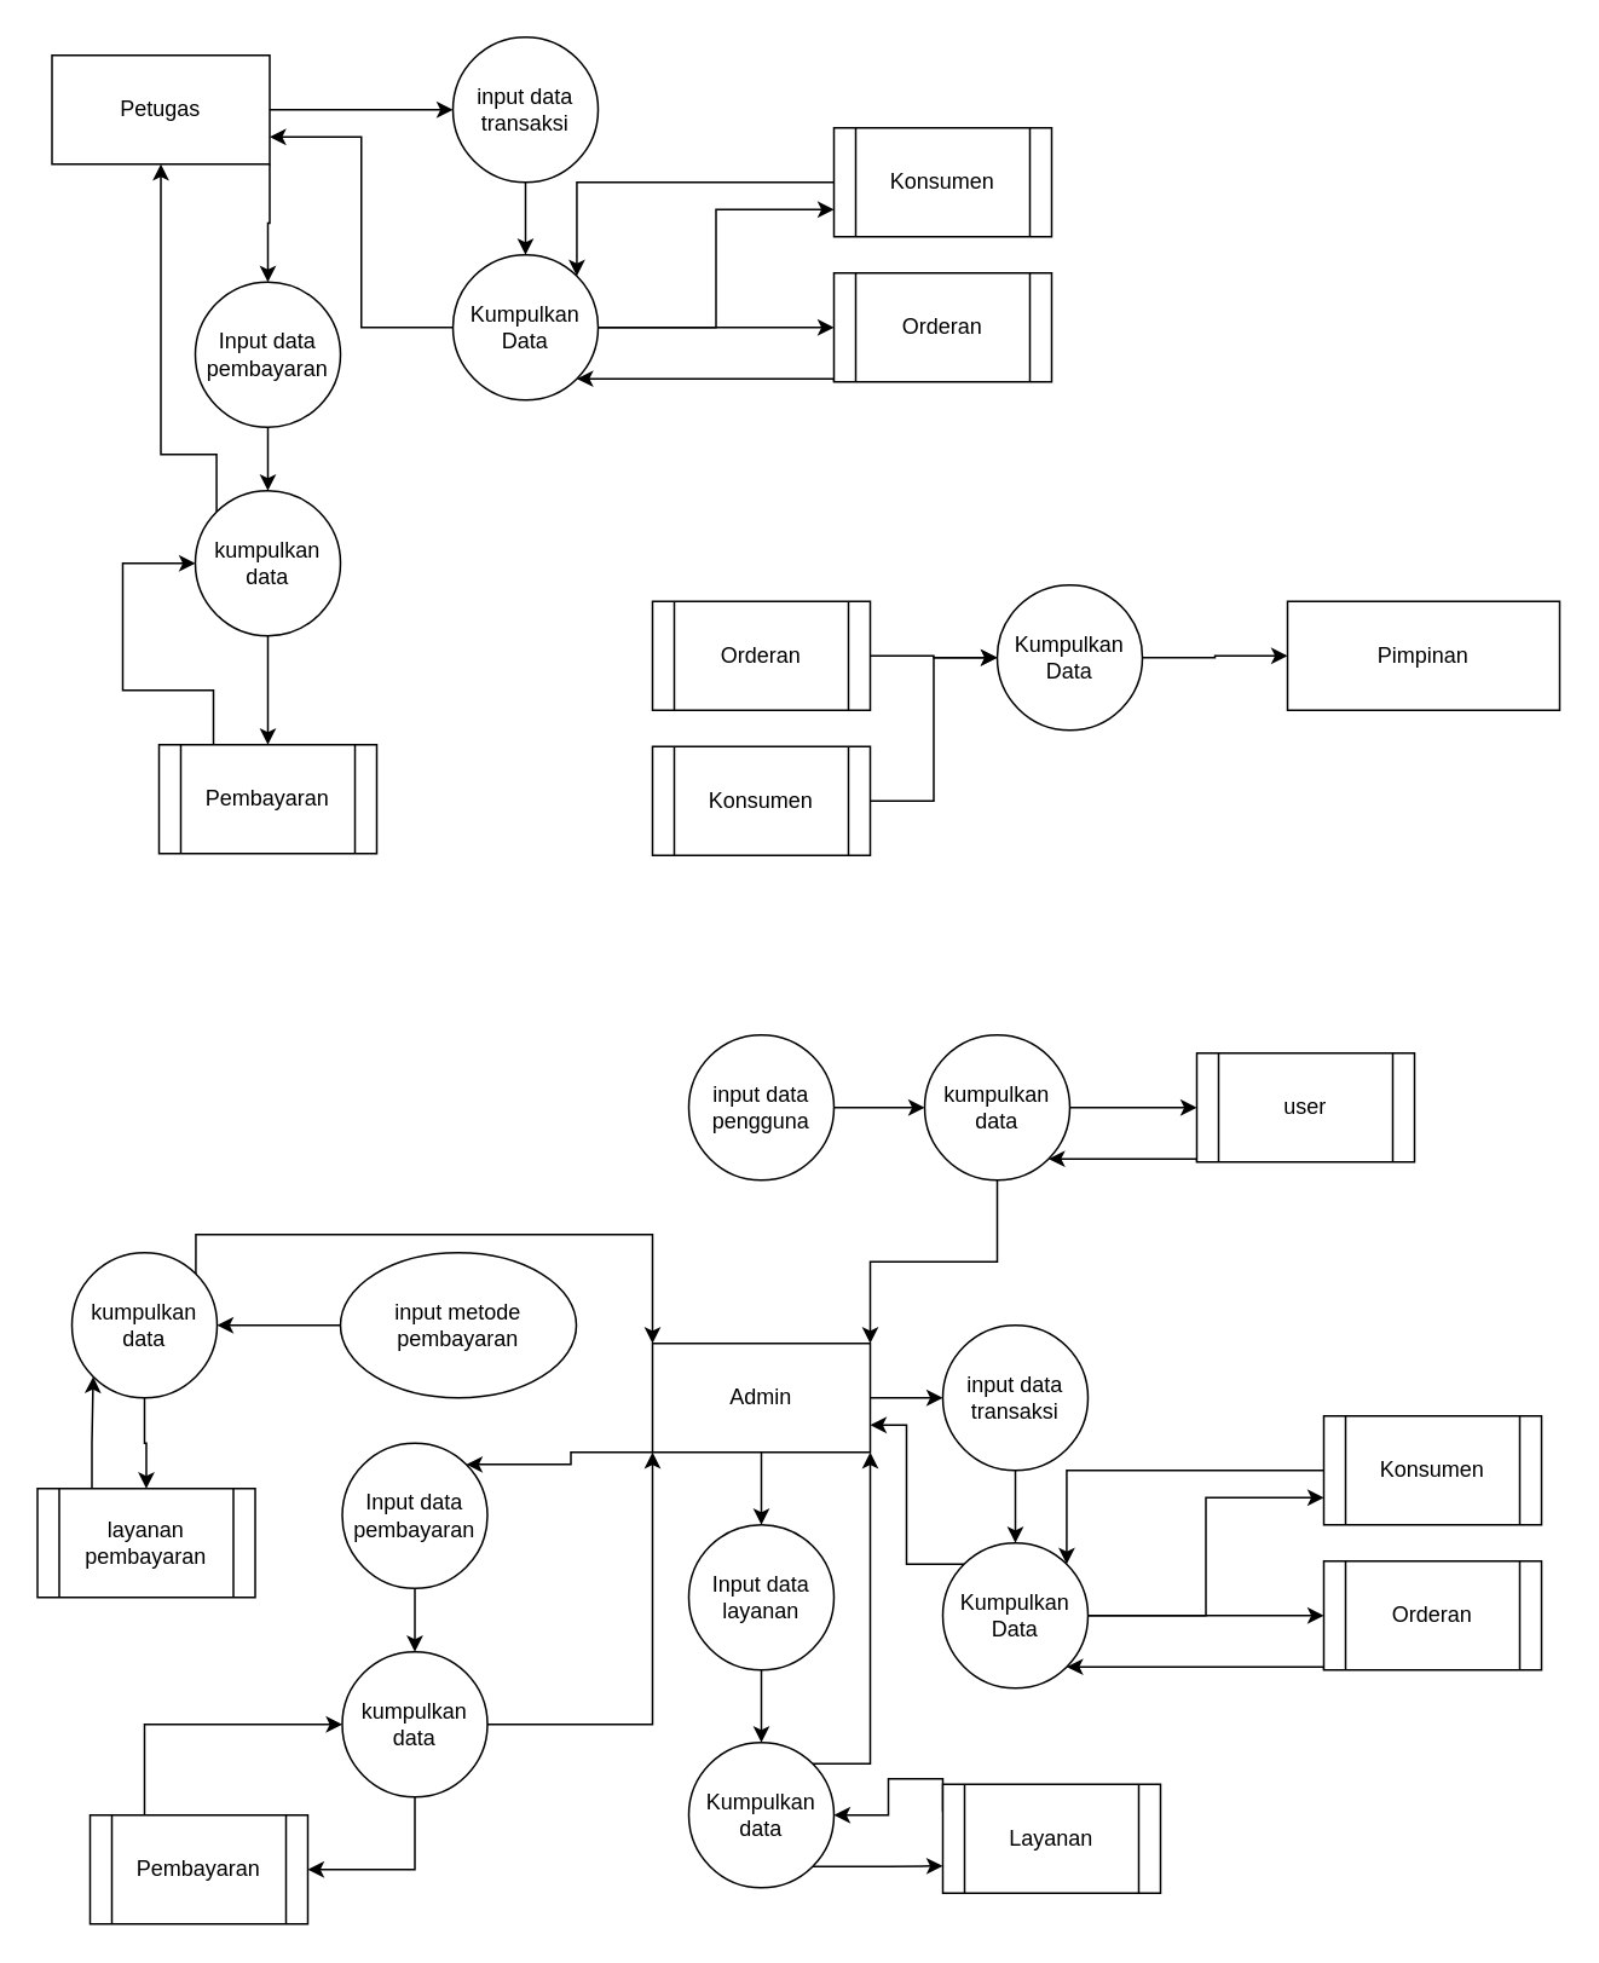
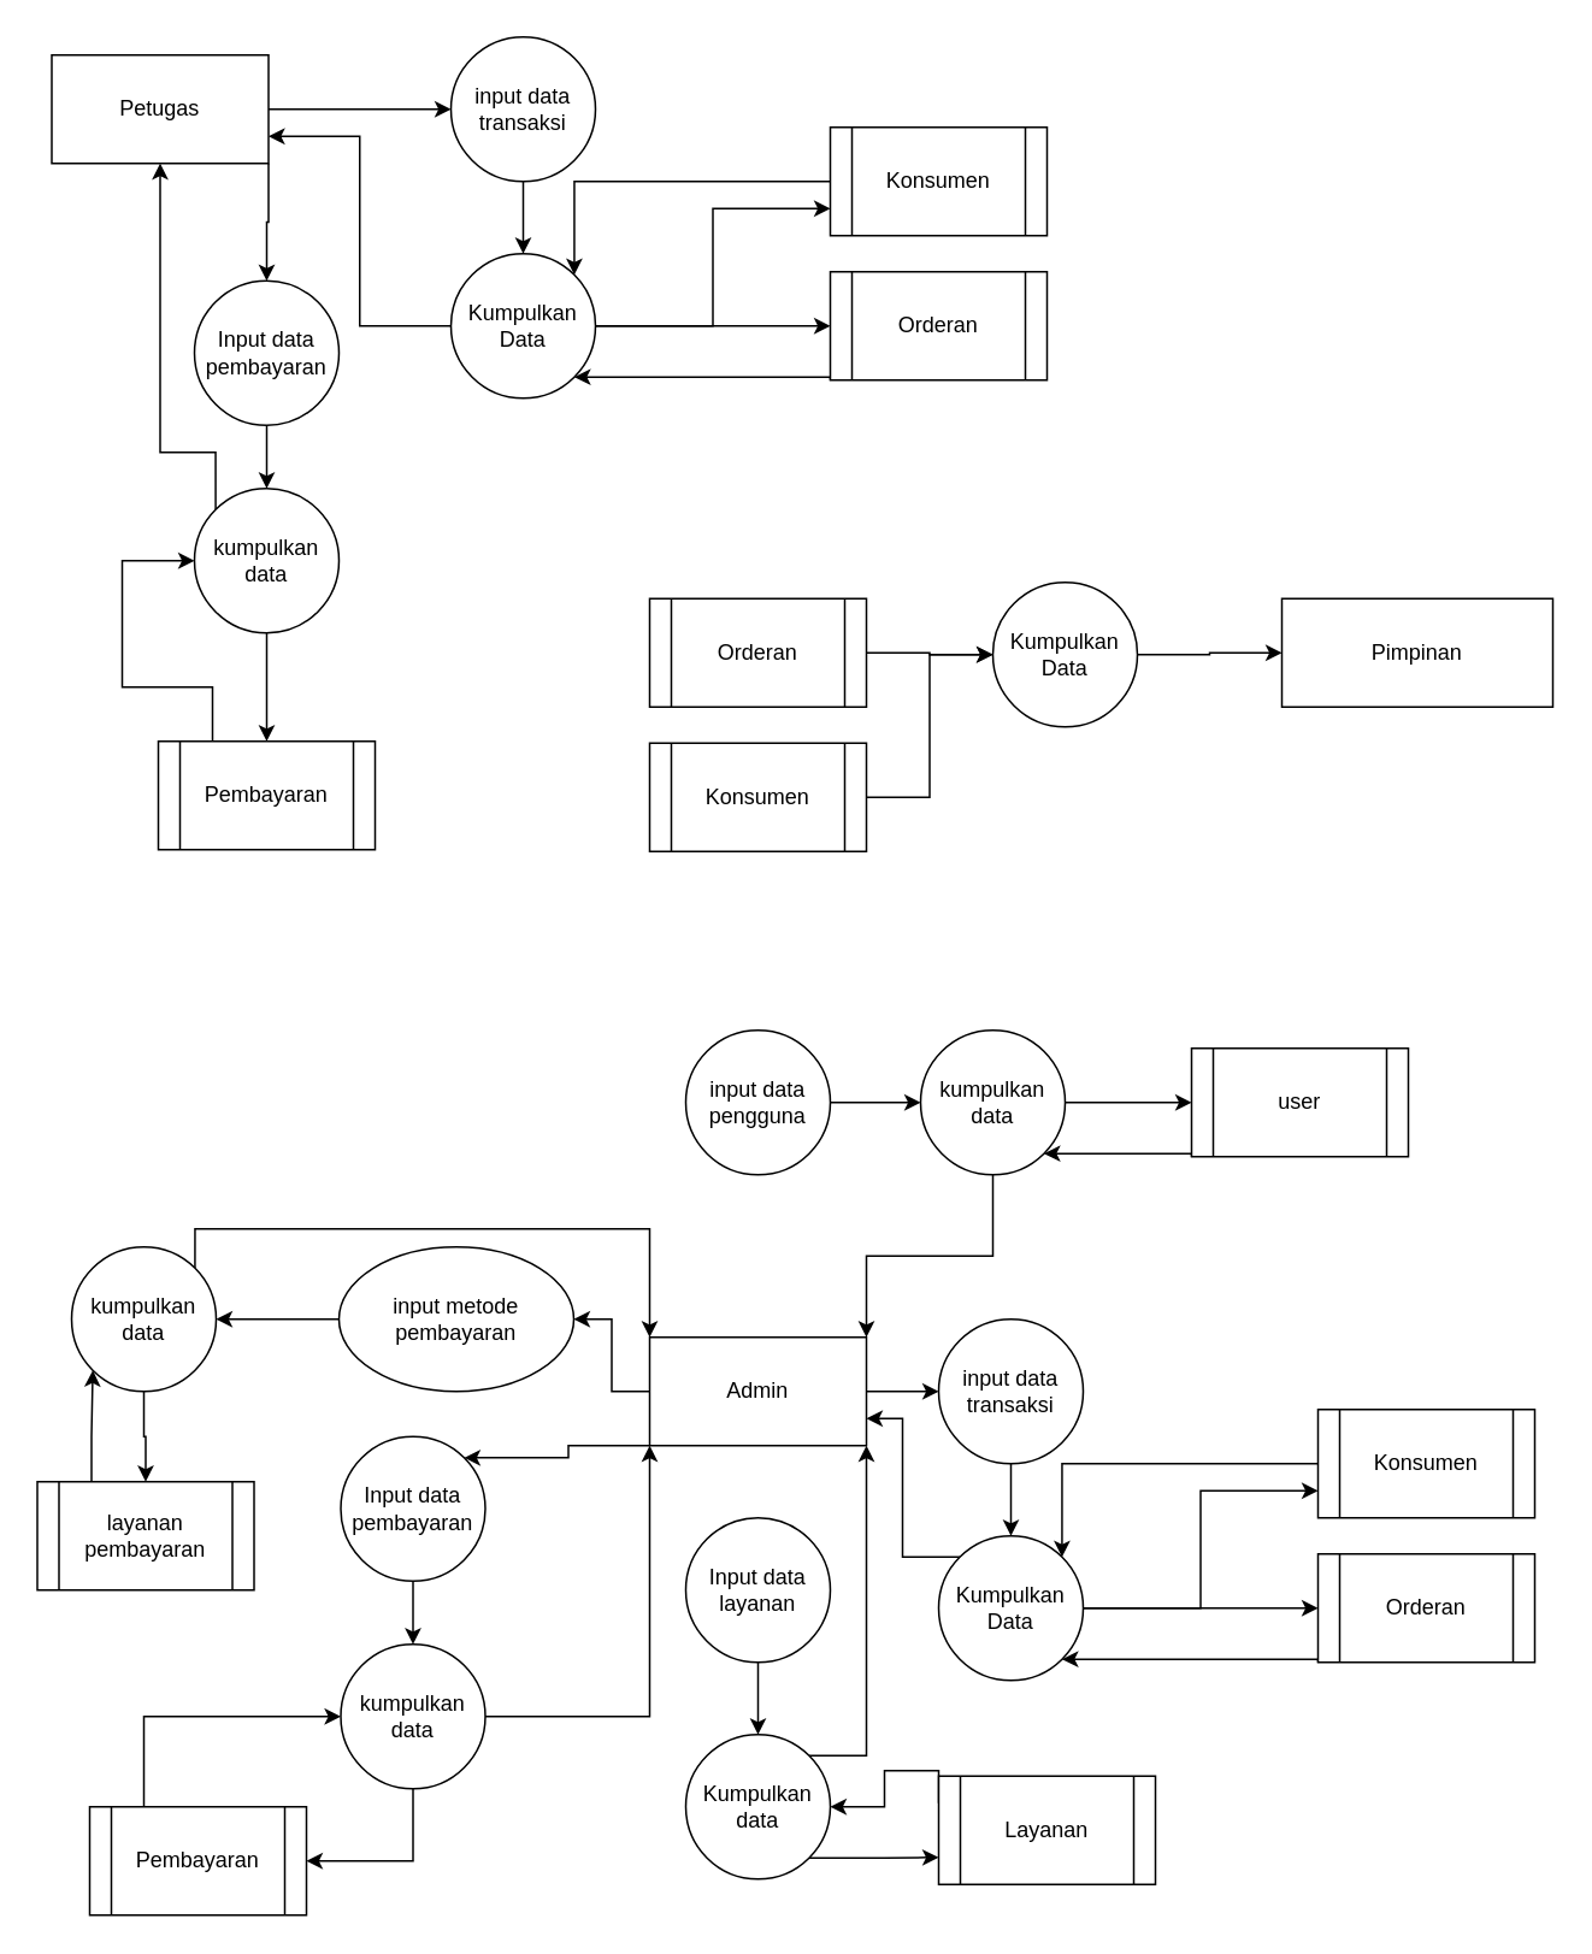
+ <mxCell id="32" style="edgeStyle=orthogonalEdgeStyle;rounded=0;orthogonalLoop=1;jettySize=auto;html=1;exitX=0;exitY=0.5;exitDx=0;exitDy=0;entryX=1;entryY=0.5;entryDx=0;entryDy=0;" edge="1" parent="1" source="33" target="59"><mxGeometry relative="1" as="geometry" /></mxCell>
- <mxCell id="31" style="edgeStyle=orthogonalEdgeStyle;rounded=0;orthogonalLoop=1;jettySize=auto;html=1;exitX=0.5;exitY=1;exitDx=0;exitDy=0;entryX=0.5;entryY=0;entryDx=0;entryDy=0;" edge="1" parent="1" source="33" target="52"><mxGeometry relative="1" as="geometry" /></mxCell>
